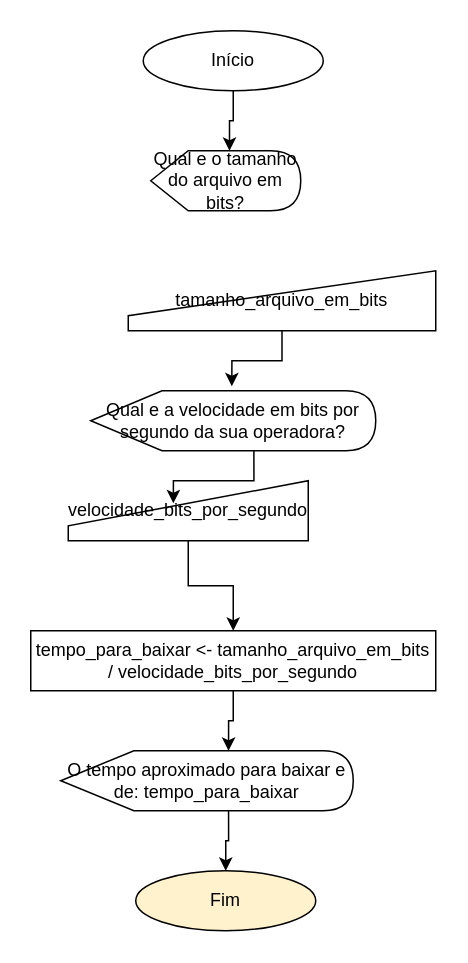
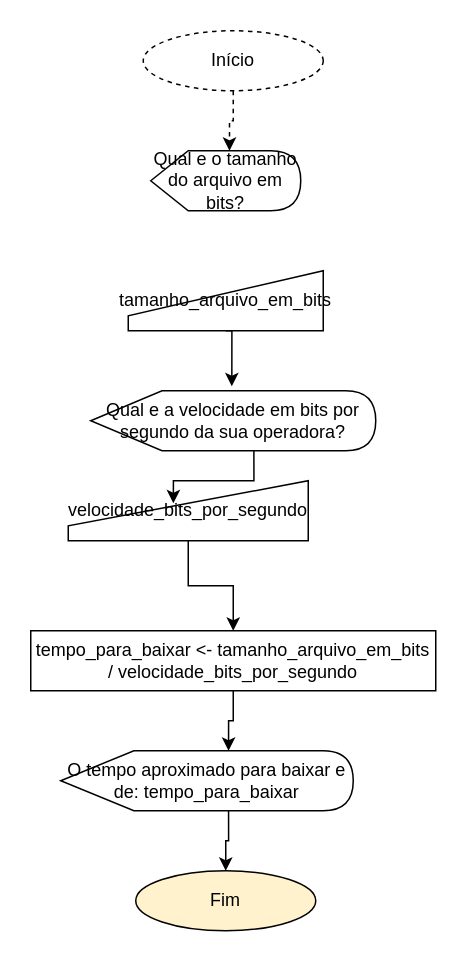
- <mxCell id="3" value="Início" style="ellipse;whiteSpace=wrap;html=1;" vertex="1" parent="1"><mxGeometry x="95" y="20" width="120" height="40" as="geometry" /></mxCell>
+ <mxCell id="3" value="Início" style="ellipse;whiteSpace=wrap;html=1;dashed=1;" vertex="1" parent="1"><mxGeometry x="95" y="20" width="120" height="40" as="geometry" /></mxCell>
- <mxCell id="2" style="edgeStyle=orthogonalEdgeStyle;rounded=0;orthogonalLoop=1;jettySize=auto;html=1;exitX=0.5;exitY=1;exitDx=0;exitDy=0;entryX=0;entryY=0;entryDx=52.5;entryDy=0;entryPerimeter=0;" edge="1" parent="1" source="3" target="4"><mxGeometry relative="1" as="geometry" /></mxCell>
+ <mxCell id="2" style="edgeStyle=orthogonalEdgeStyle;rounded=0;orthogonalLoop=1;jettySize=auto;html=1;exitX=0.5;exitY=1;exitDx=0;exitDy=0;entryX=0;entryY=0;entryDx=52.5;entryDy=0;entryPerimeter=0;dashed=1;" edge="1" parent="1" source="3" target="4"><mxGeometry relative="1" as="geometry" /></mxCell>
- <mxCell id="6" value="tamanho_arquivo_em_bits" style="shape=manualInput;whiteSpace=wrap;html=1;" vertex="1" parent="1"><mxGeometry x="85" y="180" width="205" height="40" as="geometry" /></mxCell>
+ <mxCell id="6" value="tamanho_arquivo_em_bits" style="shape=manualInput;whiteSpace=wrap;html=1;" vertex="1" parent="1"><mxGeometry x="85" y="180" width="130" height="40" as="geometry" /></mxCell>
